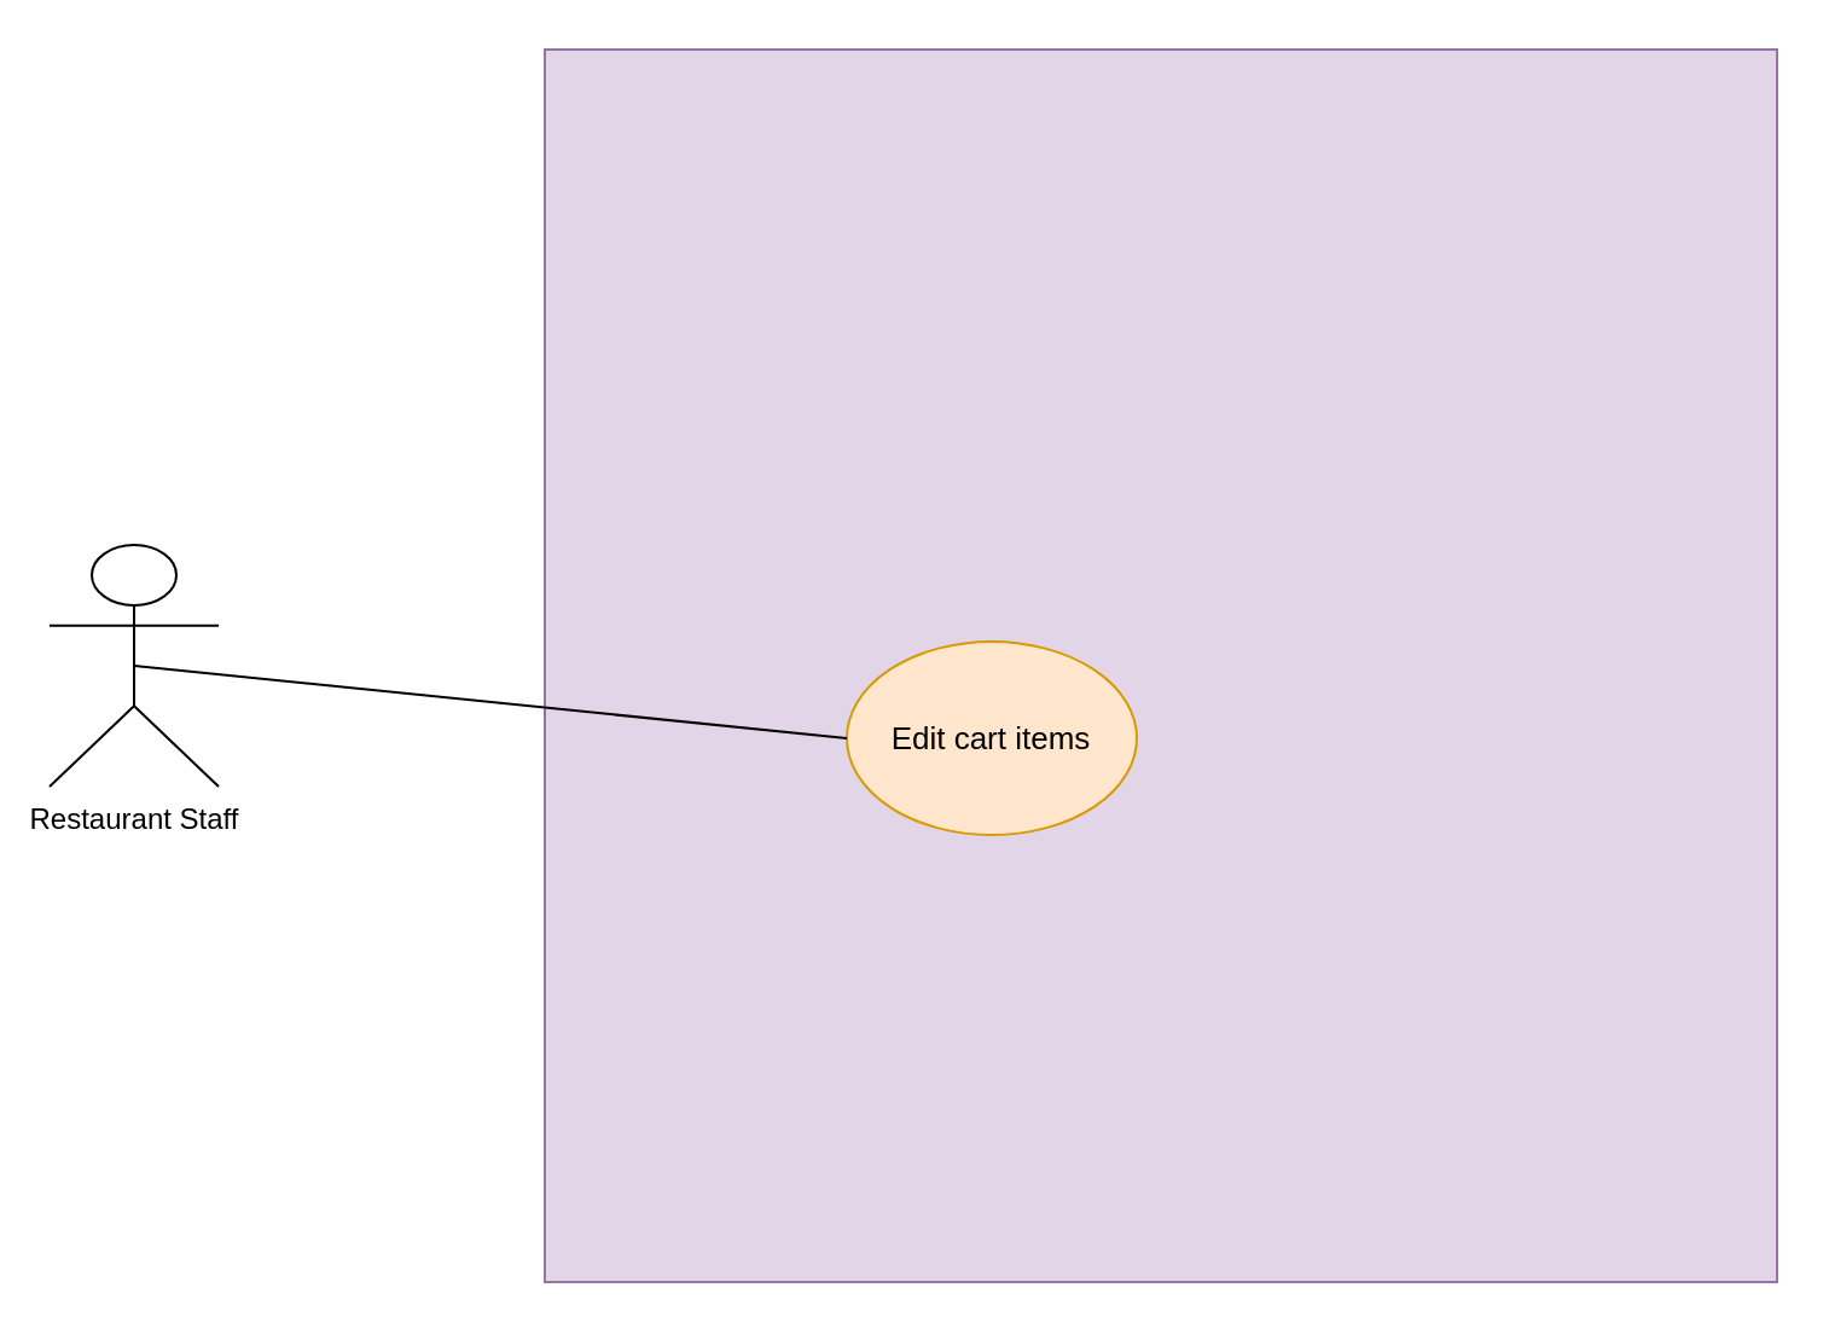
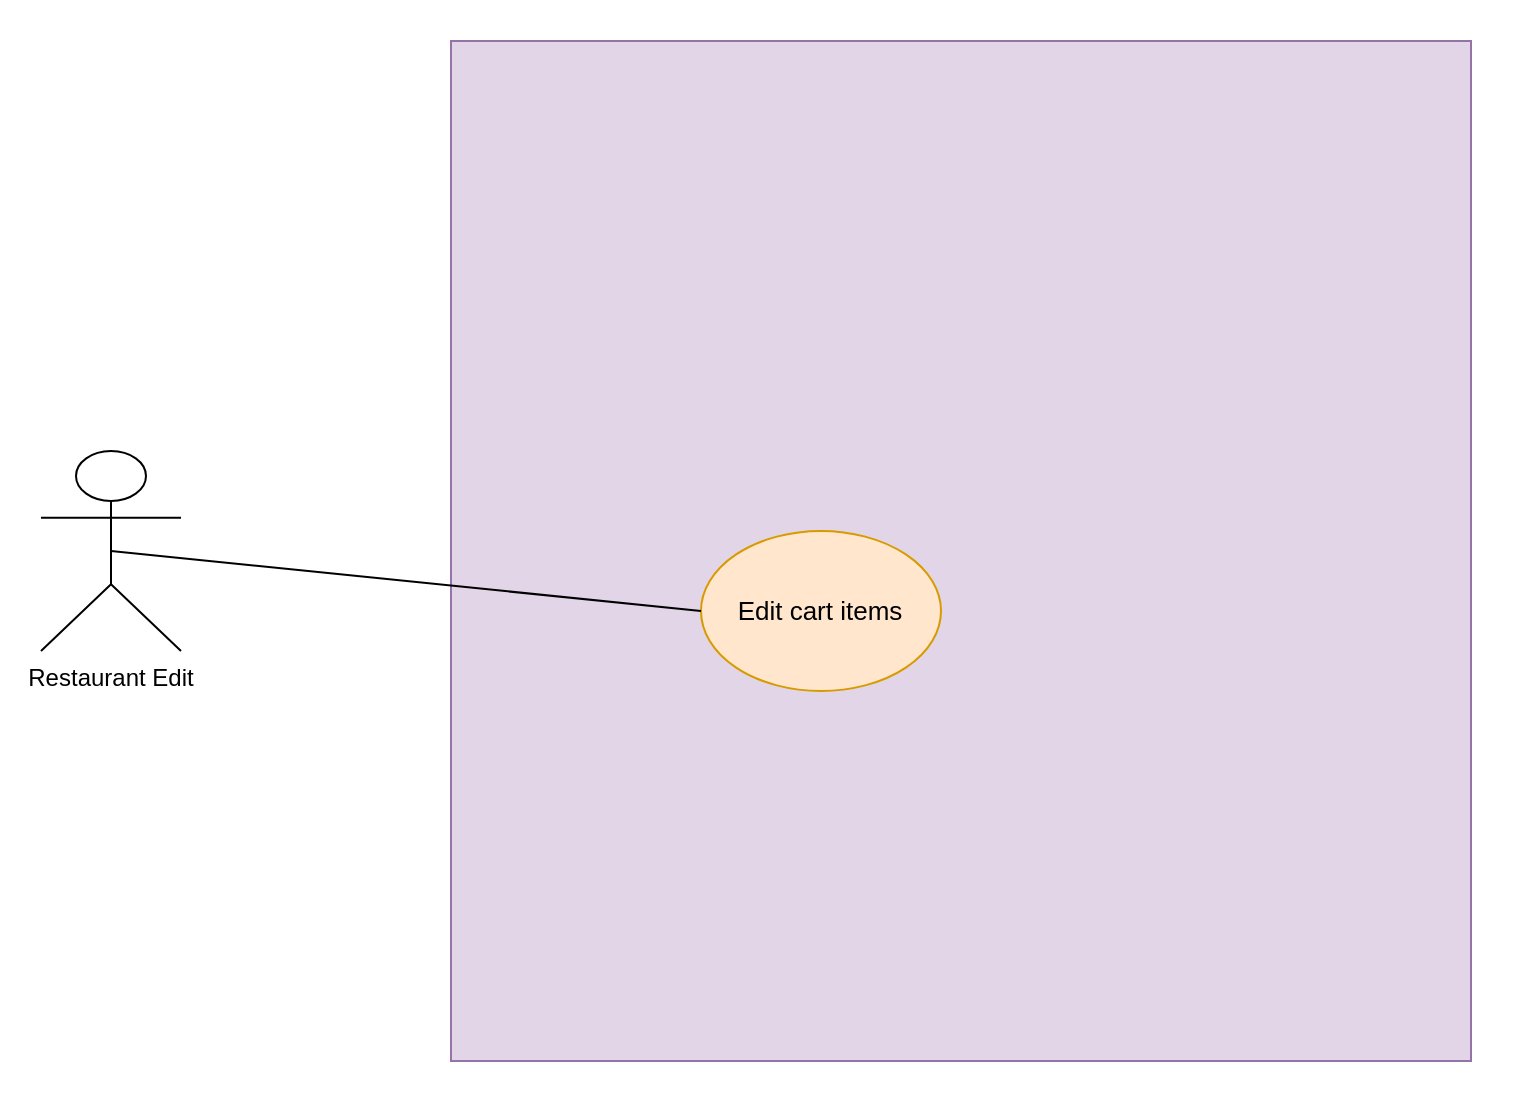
- <mxCell id="2" value="Restaurant Staff" style="shape=umlActor;verticalLabelPosition=bottom;verticalAlign=top;html=1;outlineConnect=0;align=center;" parent="1" vertex="1"><mxGeometry x="20" y="225" width="70" height="100" as="geometry" /></mxCell>
+ <mxCell id="2" value="Restaurant Edit" style="shape=umlActor;verticalLabelPosition=bottom;verticalAlign=top;html=1;outlineConnect=0;align=center;" parent="1" vertex="1"><mxGeometry x="20" y="225" width="70" height="100" as="geometry" /></mxCell>
